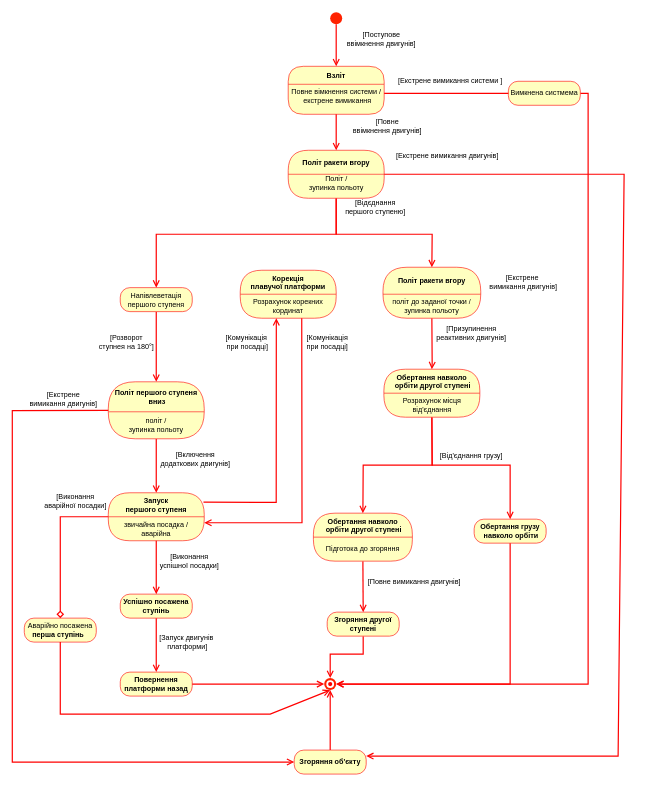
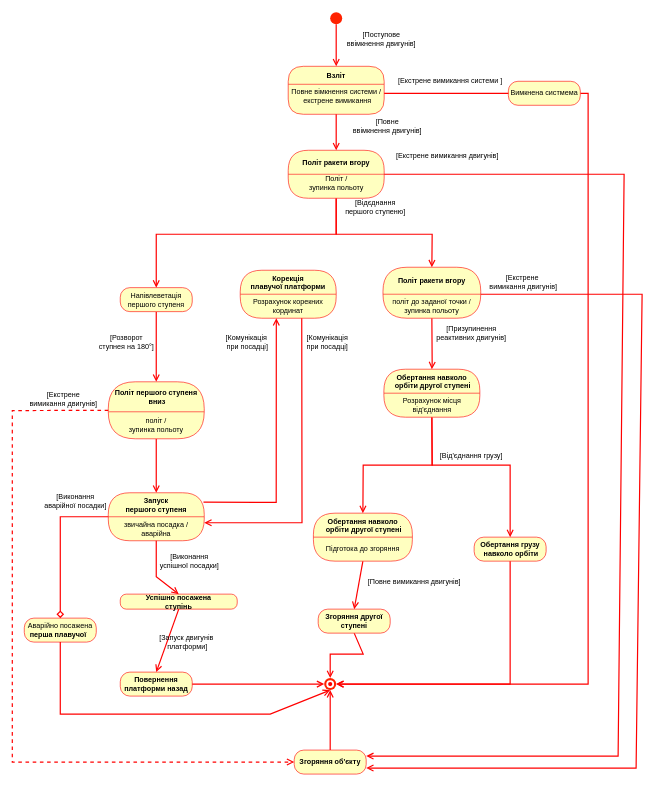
- <mxCell id="31" value="[Включення &lt;br&gt;додаткових двигунів]" style="text;html=1;align=center;verticalAlign=middle;resizable=0;points=[];autosize=1;strokeColor=none;fillColor=none;" vertex="1" parent="1"><mxGeometry x="255" y="745" width="140" height="40" as="geometry" /></mxCell>
- <mxCell id="26" value="&lt;b&gt;Обертання грузу&lt;br style=&quot;border-color: var(--border-color); padding: 0px; margin: 0px;&quot;&gt;&lt;/b&gt;&lt;span style=&quot;font-weight: 700;&quot;&gt;&amp;nbsp;навколо орбіти&lt;/span&gt;" style="rounded=1;whiteSpace=wrap;html=1;arcSize=40;fontColor=#000000;fillColor=#ffffc0;strokeColor=#ff0000;" vertex="1" parent="1"><mxGeometry x="790" y="865" width="120" height="40" as="geometry" /></mxCell>
+ <mxCell id="26" value="&lt;b&gt;Обертання грузу&lt;br style=&quot;border-color: var(--border-color); padding: 0px; margin: 0px;&quot;&gt;&lt;/b&gt;&lt;span style=&quot;font-weight: 700;&quot;&gt;&amp;nbsp;навколо орбіти&lt;/span&gt;" style="rounded=1;whiteSpace=wrap;html=1;arcSize=40;fontColor=#000000;fillColor=#ffffc0;strokeColor=#ff0000;" vertex="1" parent="1"><mxGeometry x="790" y="895" width="120" height="40" as="geometry" /></mxCell>
+ <mxCell id="64" value="" style="endArrow=open;html=1;rounded=0;endFill=0;strokeWidth=2;endSize=8;strokeColor=#ff0000;exitX=1;exitY=0;exitDx=0;exitDy=0;entryX=1;entryY=0.75;entryDx=0;entryDy=0;" edge="1" parent="1" source="20" target="71"><mxGeometry width="50" height="50" relative="1" as="geometry"><mxPoint x="1120" y="600" as="sourcePoint" /><mxPoint x="645" y="1280" as="targetPoint" /><Array as="points"><mxPoint x="1070" y="490" /><mxPoint x="1060" y="1280" /></Array></mxGeometry></mxCell>
- <mxCell id="23" value="&lt;b&gt;Успішно посажена&lt;br style=&quot;border-color: var(--border-color); padding: 0px; margin: 0px;&quot;&gt;&lt;/b&gt;&lt;span style=&quot;font-weight: 700;&quot;&gt;ступінь&lt;/span&gt;" style="rounded=1;whiteSpace=wrap;html=1;arcSize=40;fontColor=#000000;fillColor=#ffffc0;strokeColor=#ff0000;" vertex="1" parent="1"><mxGeometry x="200" y="990" width="120" height="40" as="geometry" /></mxCell>
+ <mxCell id="23" value="&lt;b&gt;Успішно посажена&lt;br style=&quot;border-color: var(--border-color); padding: 0px; margin: 0px;&quot;&gt;&lt;/b&gt;&lt;span style=&quot;font-weight: 700;&quot;&gt;ступінь&lt;/span&gt;" style="rounded=1;whiteSpace=wrap;html=1;arcSize=40;fontColor=#000000;fillColor=#ffffc0;strokeColor=#ff0000;" vertex="1" parent="1"><mxGeometry x="200" y="990" width="195" height="25" as="geometry" /></mxCell>
- <mxCell id="70" value="&lt;b&gt;Згоряння другої ступені&lt;/b&gt;" style="rounded=1;whiteSpace=wrap;html=1;arcSize=40;fontColor=#000000;fillColor=#ffffc0;strokeColor=#ff0000;" vertex="1" parent="1"><mxGeometry x="545" y="1020" width="120" height="40" as="geometry" /></mxCell>
+ <mxCell id="70" value="&lt;b&gt;Згоряння другої ступені&lt;/b&gt;" style="rounded=1;whiteSpace=wrap;html=1;arcSize=40;fontColor=#000000;fillColor=#ffffc0;strokeColor=#ff0000;" vertex="1" parent="1"><mxGeometry x="530" y="1015" width="120" height="40" as="geometry" /></mxCell>
- <mxCell id="24" value="Аварійно посажена&lt;br style=&quot;border-color: var(--border-color); padding: 0px; margin: 0px; font-weight: 700;&quot;&gt;&lt;span style=&quot;font-weight: 700;&quot;&gt;перша ступінь&amp;nbsp;&amp;nbsp;&lt;/span&gt;" style="rounded=1;whiteSpace=wrap;html=1;arcSize=40;fontColor=#000000;fillColor=#ffffc0;strokeColor=#ff0000;" vertex="1" parent="1"><mxGeometry x="40" y="1030" width="120" height="40" as="geometry" /></mxCell>
+ <mxCell id="24" value="Аварійно посажена&lt;br style=&quot;border-color: var(--border-color); padding: 0px; margin: 0px; font-weight: 700;&quot;&gt;&lt;span style=&quot;font-weight: 700;&quot;&gt;перша плавучої&amp;nbsp;&amp;nbsp;&lt;/span&gt;" style="rounded=1;whiteSpace=wrap;html=1;arcSize=40;fontColor=#000000;fillColor=#ffffc0;strokeColor=#ff0000;" vertex="1" parent="1"><mxGeometry x="40" y="1030" width="120" height="40" as="geometry" /></mxCell>
- <mxCell id="65" value="" style="endArrow=open;html=1;rounded=0;endFill=0;strokeWidth=2;endSize=8;strokeColor=#ff0000;exitX=0;exitY=0.5;exitDx=0;exitDy=0;entryX=0;entryY=0.5;entryDx=0;entryDy=0;" edge="1" parent="1" source="17" target="71"><mxGeometry width="50" height="50" relative="1" as="geometry"><mxPoint x="-440" y="660" as="sourcePoint" /><mxPoint x="485" y="1265" as="targetPoint" /><Array as="points"><mxPoint x="20" y="684" /><mxPoint x="20" y="1270" /><mxPoint x="180" y="1270" /></Array></mxGeometry></mxCell>
+ <mxCell id="65" value="" style="endArrow=open;html=1;rounded=0;endFill=0;strokeWidth=2;endSize=8;strokeColor=#ff0000;exitX=0;exitY=0.5;exitDx=0;exitDy=0;entryX=0;entryY=0.5;entryDx=0;entryDy=0;dashed=1;" edge="1" parent="1" source="17" target="71"><mxGeometry width="50" height="50" relative="1" as="geometry"><mxPoint x="-440" y="660" as="sourcePoint" /><mxPoint x="485" y="1265" as="targetPoint" /><Array as="points"><mxPoint x="20" y="684" /><mxPoint x="20" y="1270" /><mxPoint x="180" y="1270" /></Array></mxGeometry></mxCell>
